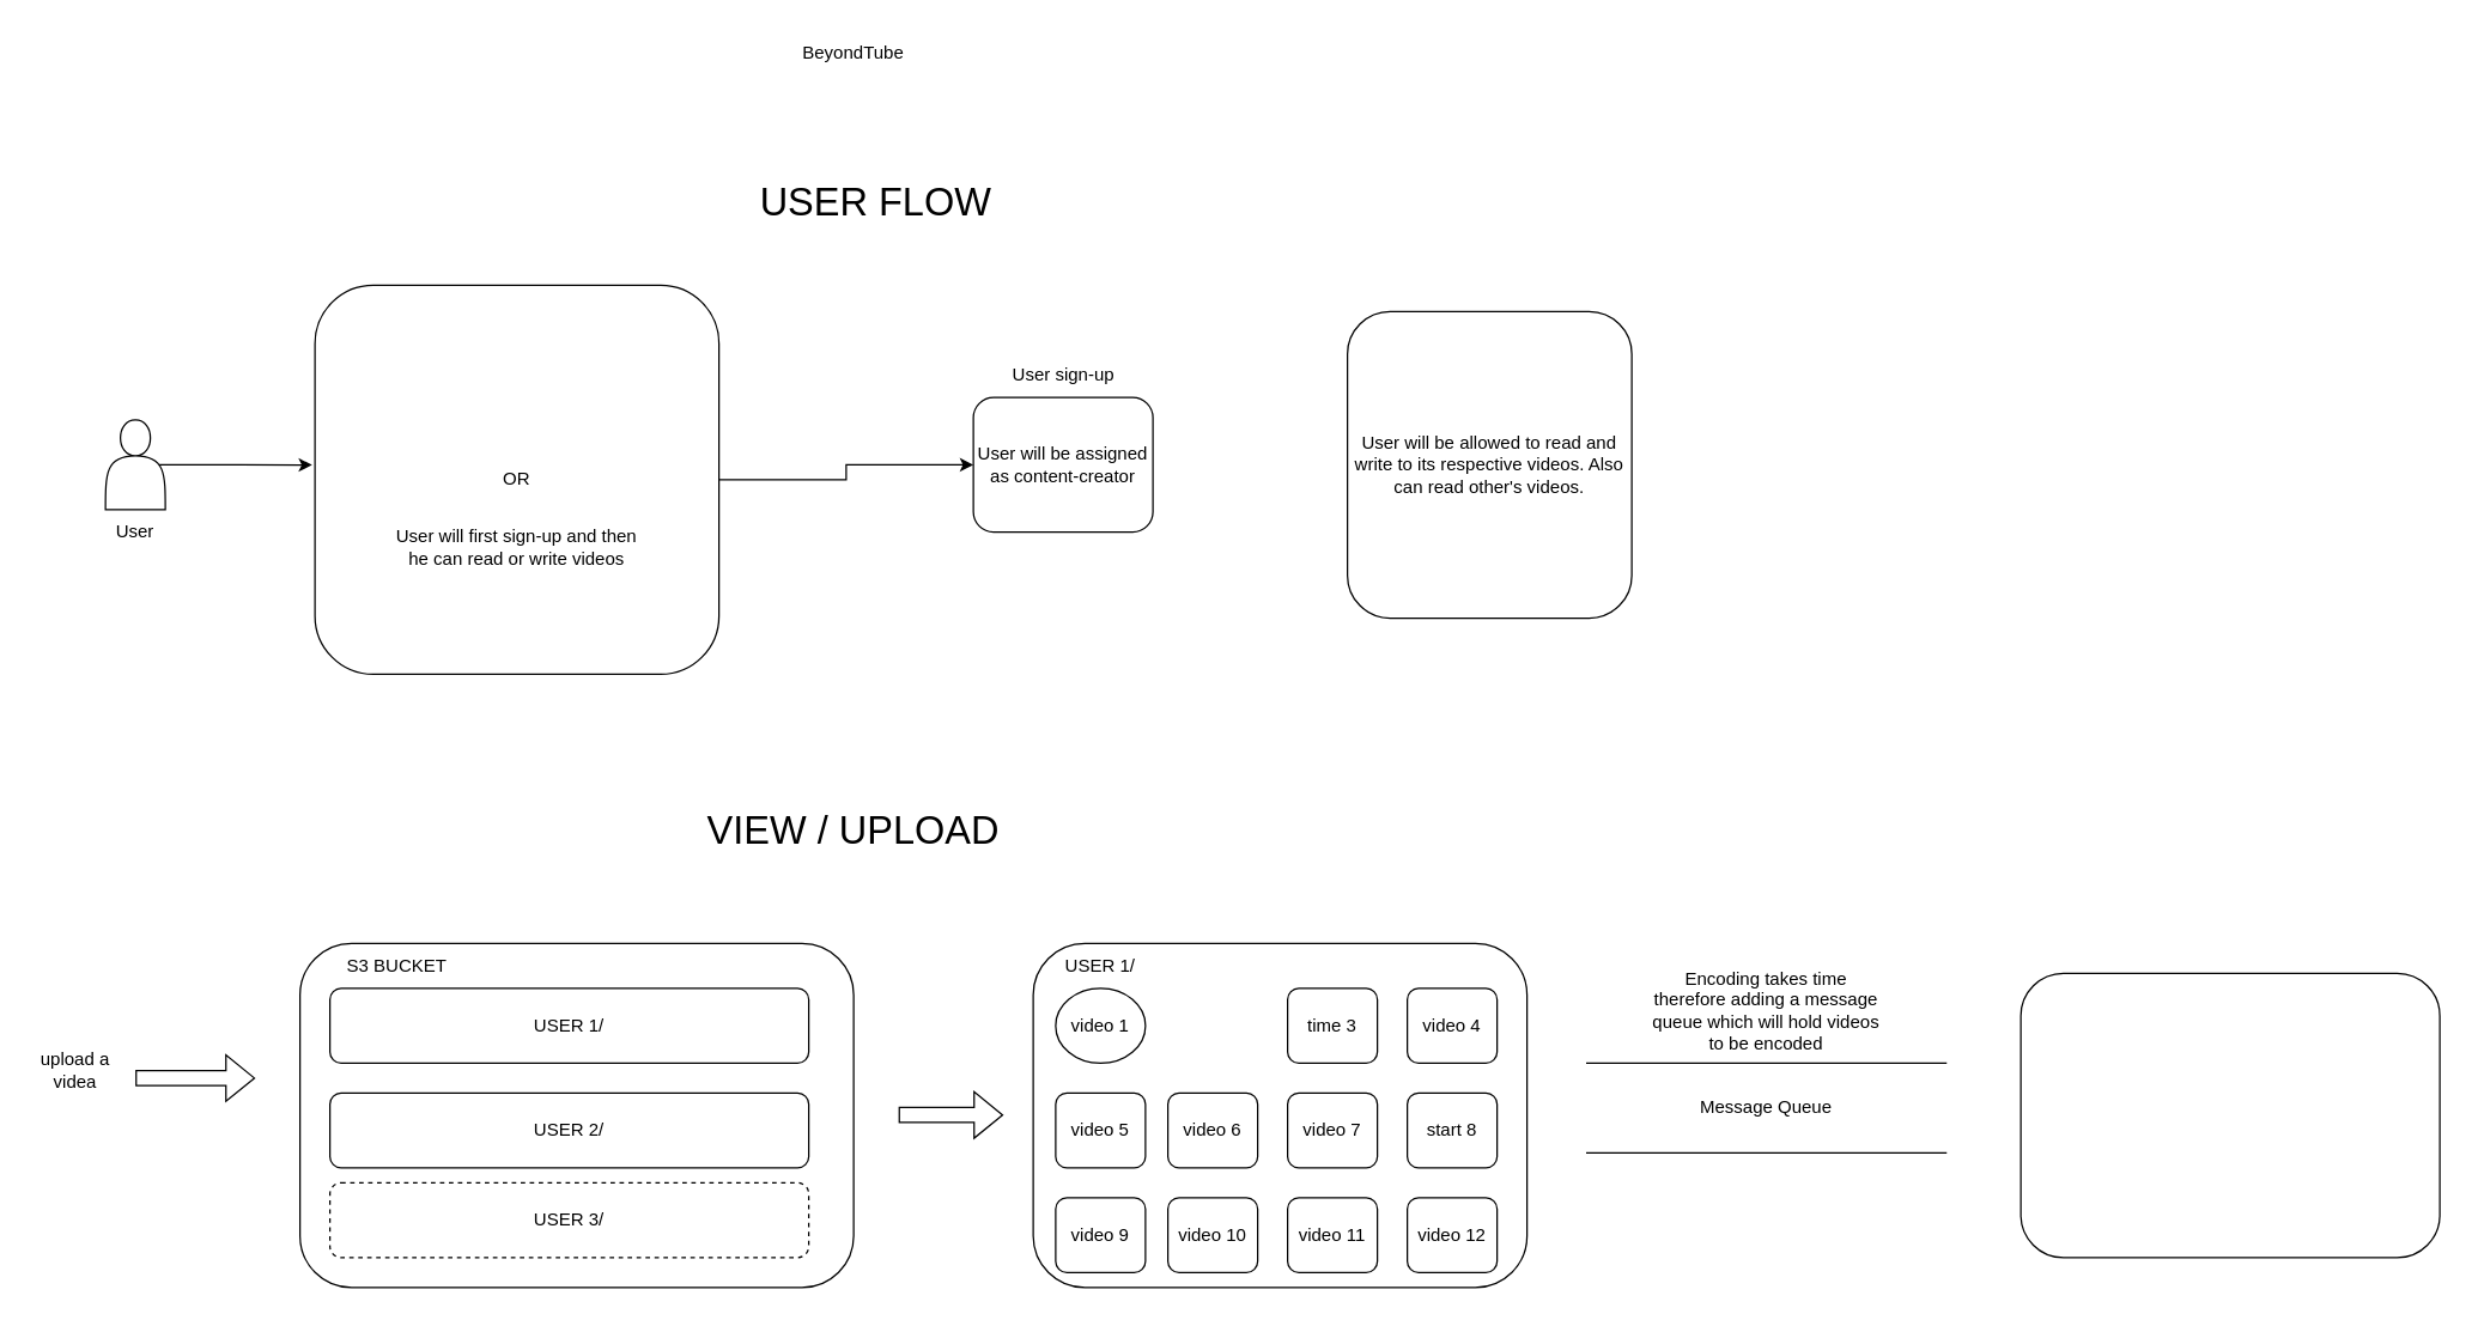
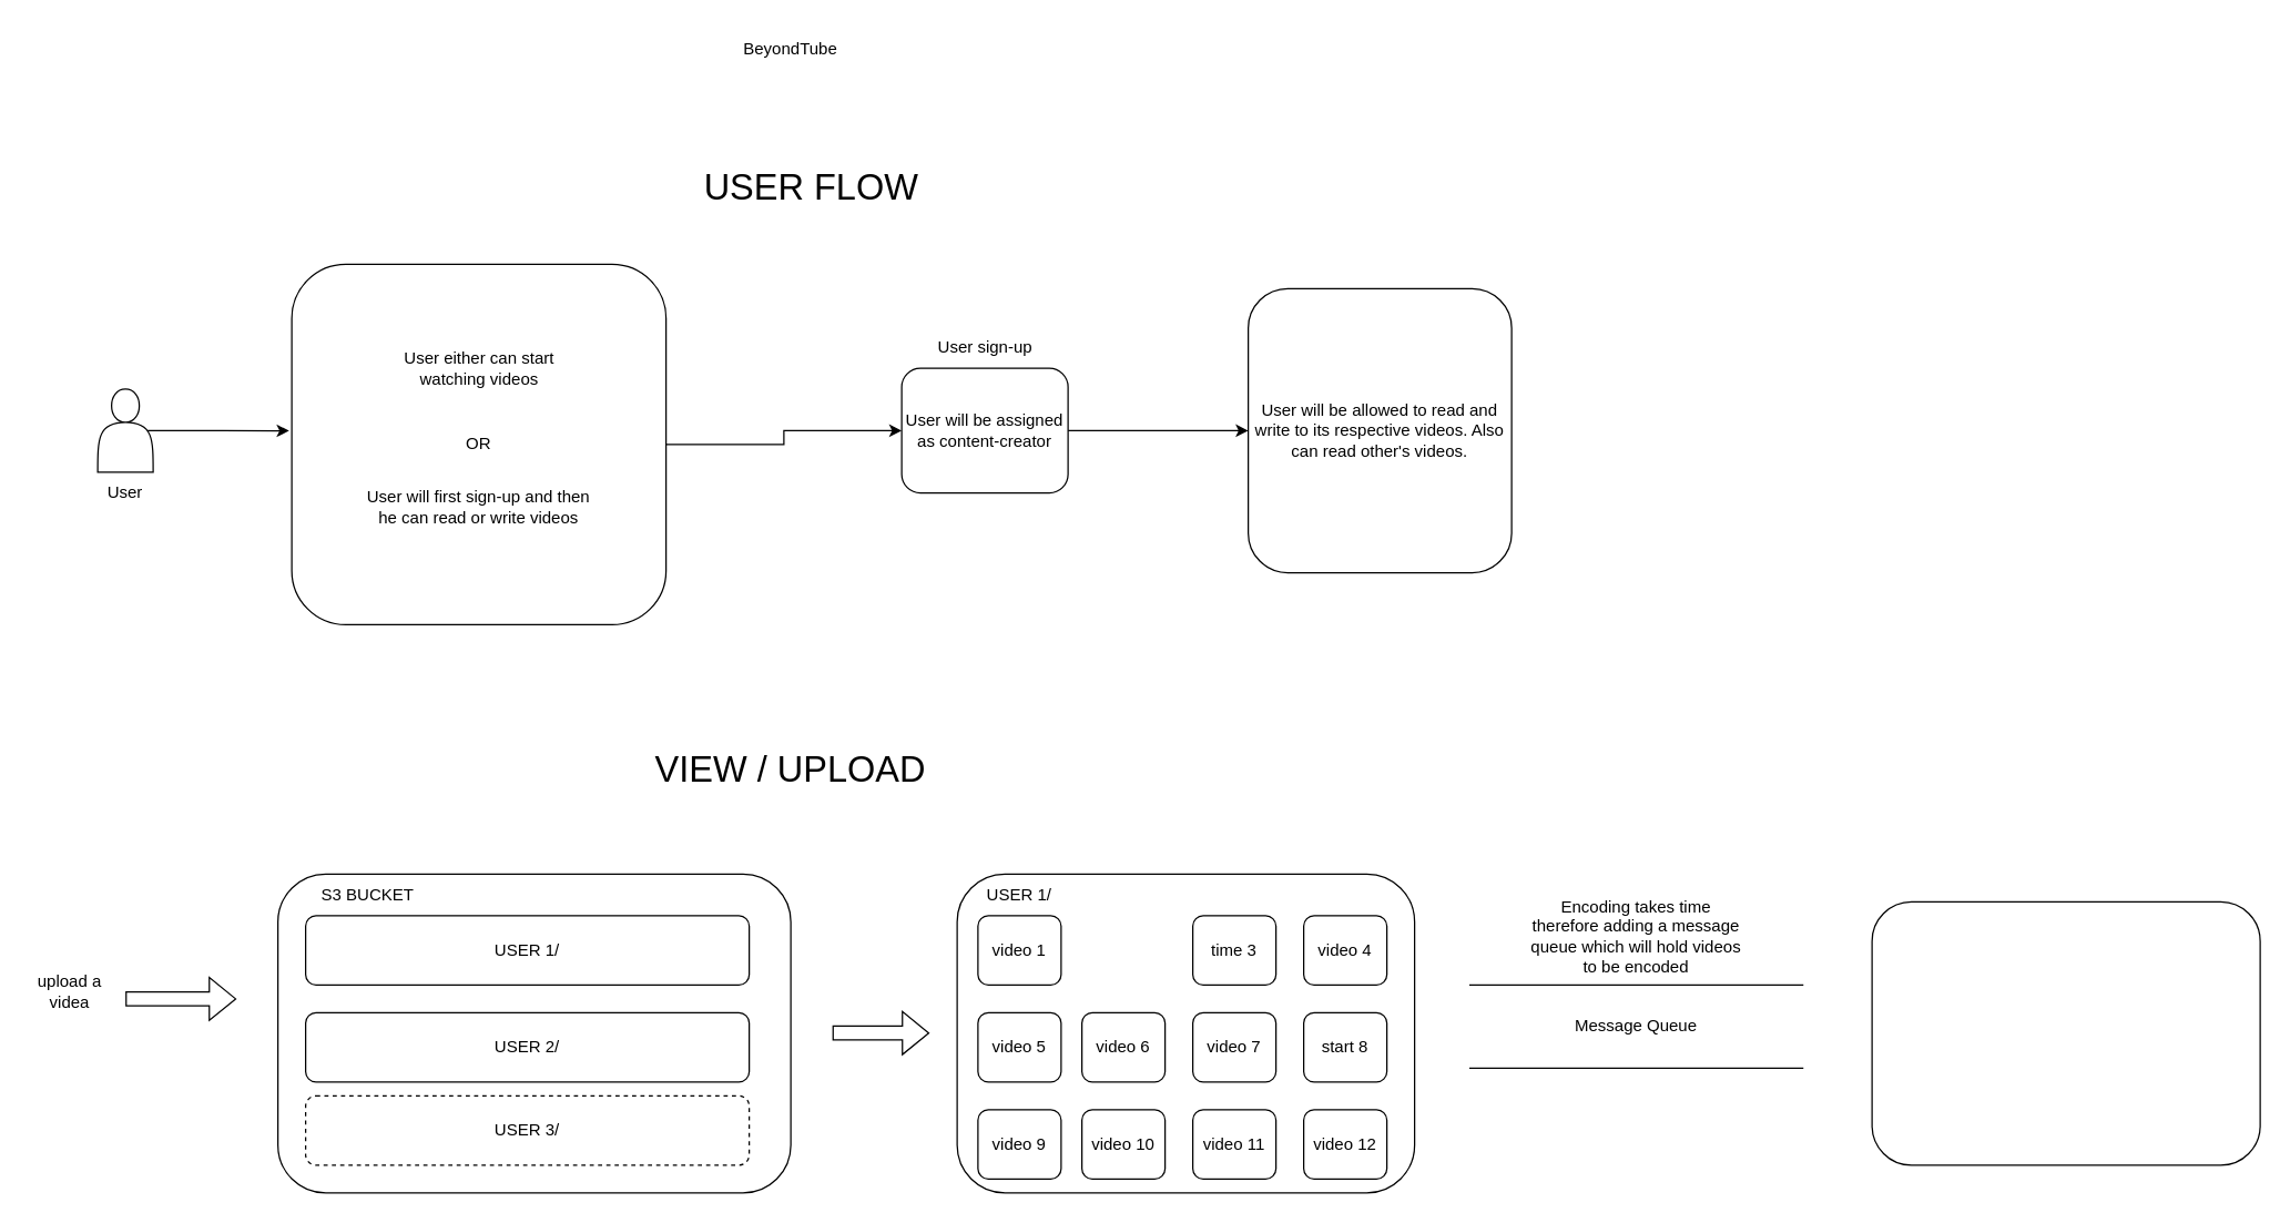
+ <mxCell id="8" value="User either can start watching videos" style="text;html=1;strokeColor=none;fillColor=none;align=center;verticalAlign=middle;whiteSpace=wrap;rounded=0;" parent="1" vertex="1"><mxGeometry x="267.5" y="250" width="155" height="30" as="geometry" /></mxCell>
+ <mxCell id="10" style="edgeStyle=orthogonalEdgeStyle;rounded=0;orthogonalLoop=1;jettySize=auto;html=1;exitX=1;exitY=0.5;exitDx=0;exitDy=0;entryX=0;entryY=0.5;entryDx=0;entryDy=0;" parent="1" source="11" target="13" edge="1"><mxGeometry relative="1" as="geometry" /></mxCell>
- <mxCell id="26" value="video 1" style="ellipse;whiteSpace=wrap;html=1;" vertex="1" parent="1"><mxGeometry x="705" y="660" width="60" height="50" as="geometry" /></mxCell>
+ <mxCell id="26" value="video 1" style="rounded=1;whiteSpace=wrap;html=1;" vertex="1" parent="1"><mxGeometry x="705" y="660" width="60" height="50" as="geometry" /></mxCell>
